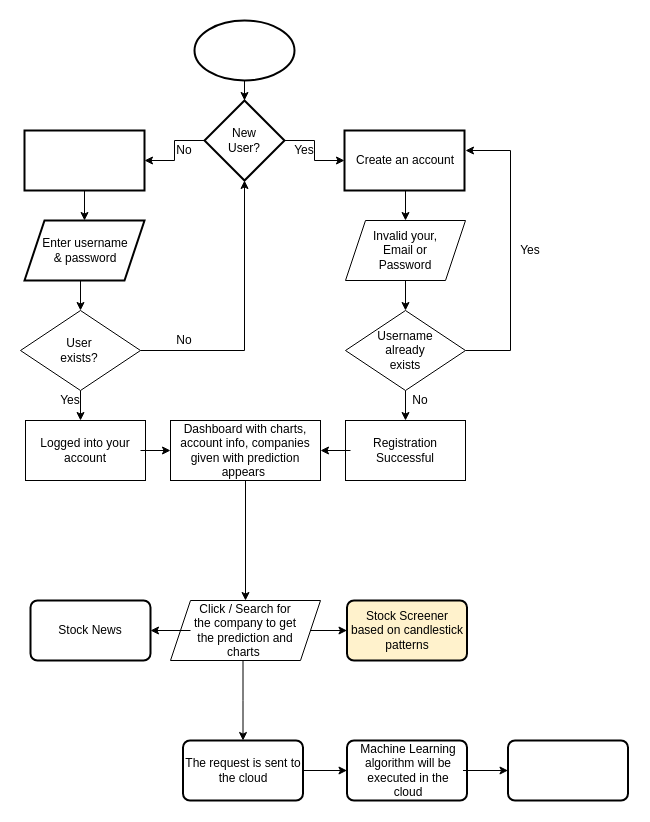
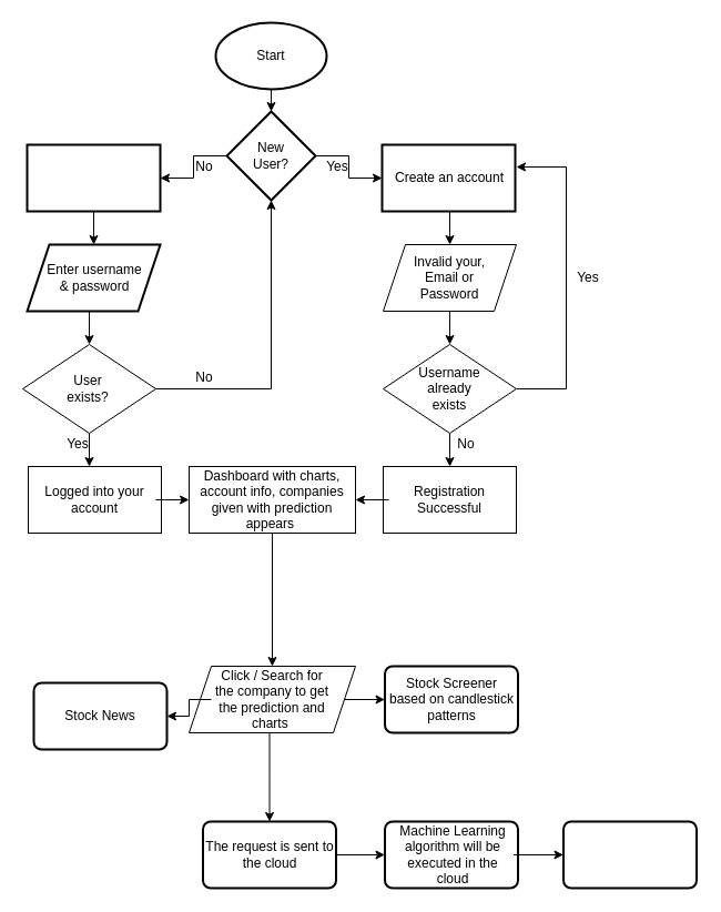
+ <mxCell id="4" value="Start" style="text;html=1;strokeColor=none;fillColor=none;align=center;verticalAlign=middle;whiteSpace=wrap;rounded=0;" parent="1" vertex="1"><mxGeometry x="224" y="40" width="40" height="20" as="geometry" /></mxCell>
- <mxCell id="56" value="Stock News" style="rounded=1;whiteSpace=wrap;html=1;absoluteArcSize=1;arcSize=14;strokeWidth=2;" vertex="1" parent="1"><mxGeometry x="30" y="600" width="120" height="60" as="geometry" /></mxCell>
+ <mxCell id="56" value="Stock News" style="rounded=1;whiteSpace=wrap;html=1;absoluteArcSize=1;arcSize=14;strokeWidth=2;" vertex="1" parent="1"><mxGeometry x="30" y="615" width="120" height="60" as="geometry" /></mxCell>
- <mxCell id="55" value="Stock Screener based on candlestick patterns" style="rounded=1;whiteSpace=wrap;html=1;absoluteArcSize=1;arcSize=14;strokeWidth=2;fillColor=#fff2cc;" vertex="1" parent="1"><mxGeometry x="346.5" y="600" width="120" height="60" as="geometry" /></mxCell>
+ <mxCell id="55" value="Stock Screener based on candlestick patterns" style="rounded=1;whiteSpace=wrap;html=1;absoluteArcSize=1;arcSize=14;strokeWidth=2;" vertex="1" parent="1"><mxGeometry x="346.5" y="600" width="120" height="60" as="geometry" /></mxCell>
